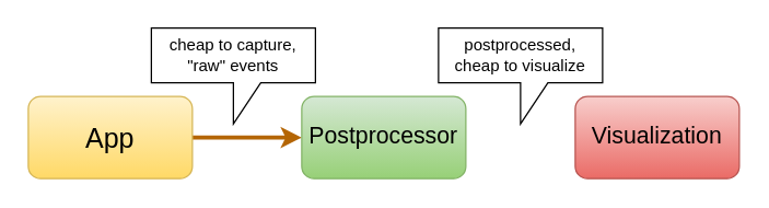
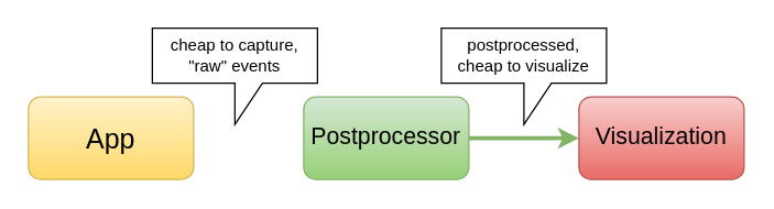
- <mxCell id="2" value="" style="edgeStyle=orthogonalEdgeStyle;rounded=0;orthogonalLoop=1;jettySize=auto;html=1;fontSize=20;strokeWidth=3;fillColor=#fad7ac;strokeColor=#b46504;" parent="1" source="3" target="5" edge="1"><mxGeometry relative="1" as="geometry" /></mxCell>
+ <mxCell id="4" value="" style="edgeStyle=orthogonalEdgeStyle;rounded=0;orthogonalLoop=1;jettySize=auto;html=1;fontSize=20;strokeWidth=3;gradientColor=#97d077;fillColor=#d5e8d4;strokeColor=#82b366;" parent="1" source="5" target="6" edge="1"><mxGeometry relative="1" as="geometry" /></mxCell>
